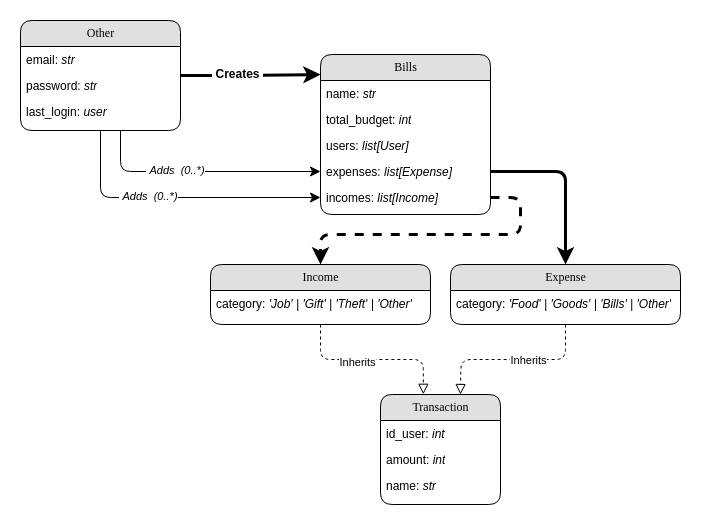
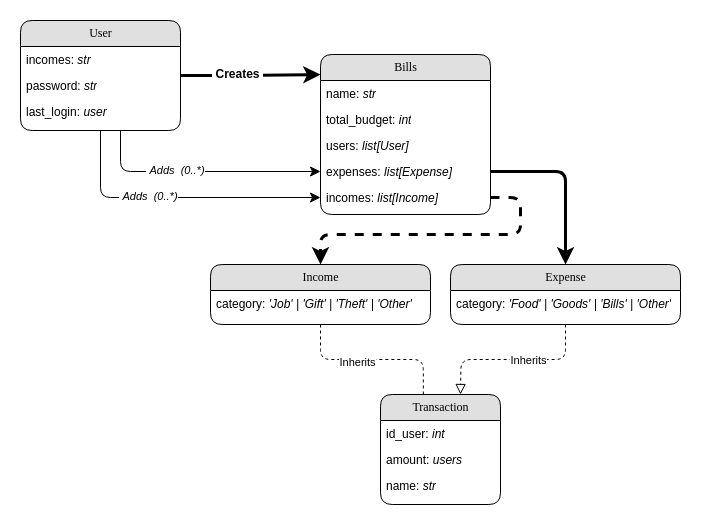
- <mxCell id="2" value="Other" style="swimlane;html=1;fontStyle=0;childLayout=stackLayout;horizontal=1;startSize=26;fillColor=#e0e0e0;horizontalStack=0;resizeParent=1;resizeLast=0;collapsible=1;marginBottom=0;swimlaneFillColor=#ffffff;align=center;rounded=1;shadow=0;comic=0;labelBackgroundColor=none;strokeWidth=1;fontFamily=Verdana;fontSize=12" parent="1" vertex="1"><mxGeometry x="20" y="20" width="160" height="110" as="geometry" /></mxCell>
+ <mxCell id="2" value="User" style="swimlane;html=1;fontStyle=0;childLayout=stackLayout;horizontal=1;startSize=26;fillColor=#e0e0e0;horizontalStack=0;resizeParent=1;resizeLast=0;collapsible=1;marginBottom=0;swimlaneFillColor=#ffffff;align=center;rounded=1;shadow=0;comic=0;labelBackgroundColor=none;strokeWidth=1;fontFamily=Verdana;fontSize=12" parent="1" vertex="1"><mxGeometry x="20" y="20" width="160" height="110" as="geometry" /></mxCell>
- <mxCell id="3" value="email: &lt;i&gt;str&lt;/i&gt;" style="text;html=1;strokeColor=none;fillColor=none;spacingLeft=4;spacingRight=4;whiteSpace=wrap;overflow=hidden;rotatable=0;points=[[0,0.5],[1,0.5]];portConstraint=eastwest;" parent="2" vertex="1"><mxGeometry y="26" width="160" height="26" as="geometry" /></mxCell>
+ <mxCell id="3" value="incomes: &lt;i&gt;str&lt;/i&gt;" style="text;html=1;strokeColor=none;fillColor=none;spacingLeft=4;spacingRight=4;whiteSpace=wrap;overflow=hidden;rotatable=0;points=[[0,0.5],[1,0.5]];portConstraint=eastwest;" parent="2" vertex="1"><mxGeometry y="26" width="160" height="26" as="geometry" /></mxCell>
- <mxCell id="23" style="edgeStyle=orthogonalEdgeStyle;html=1;labelBackgroundColor=none;startFill=0;startSize=8;endFill=0;endSize=8;fontFamily=Verdana;fontSize=12;entryX=0.357;entryY=-0.002;entryDx=0;entryDy=0;exitX=0.5;exitY=1;exitDx=0;exitDy=0;endArrow=block;dashed=1;entryPerimeter=0;" edge="1" parent="1" source="19" target="12"><mxGeometry relative="1" as="geometry"><mxPoint x="790" y="294" as="sourcePoint" /><mxPoint x="790" y="74" as="targetPoint" /></mxGeometry></mxCell>
+ <mxCell id="23" style="edgeStyle=orthogonalEdgeStyle;html=1;labelBackgroundColor=none;startFill=0;startSize=8;endFill=0;endSize=8;fontFamily=Verdana;fontSize=12;entryX=0.357;entryY=-0.002;entryDx=0;entryDy=0;exitX=0.5;exitY=1;exitDx=0;exitDy=0;endArrow=none;dashed=1;entryPerimeter=0;" edge="1" parent="1" source="19" target="12"><mxGeometry relative="1" as="geometry"><mxPoint x="790" y="294" as="sourcePoint" /><mxPoint x="790" y="74" as="targetPoint" /></mxGeometry></mxCell>
- <mxCell id="14" value="amount: &lt;i&gt;int&lt;/i&gt;" style="text;html=1;strokeColor=none;fillColor=none;spacingLeft=4;spacingRight=4;whiteSpace=wrap;overflow=hidden;rotatable=0;points=[[0,0.5],[1,0.5]];portConstraint=eastwest;" parent="12" vertex="1"><mxGeometry y="52" width="120" height="26" as="geometry" /></mxCell>
+ <mxCell id="14" value="amount: &lt;i&gt;users&lt;/i&gt;" style="text;html=1;strokeColor=none;fillColor=none;spacingLeft=4;spacingRight=4;whiteSpace=wrap;overflow=hidden;rotatable=0;points=[[0,0.5],[1,0.5]];portConstraint=eastwest;" parent="12" vertex="1"><mxGeometry y="52" width="120" height="26" as="geometry" /></mxCell>
